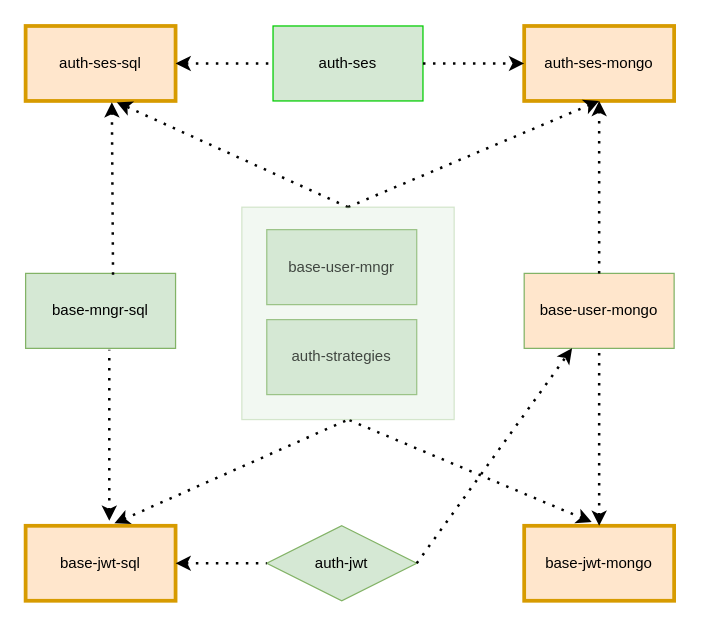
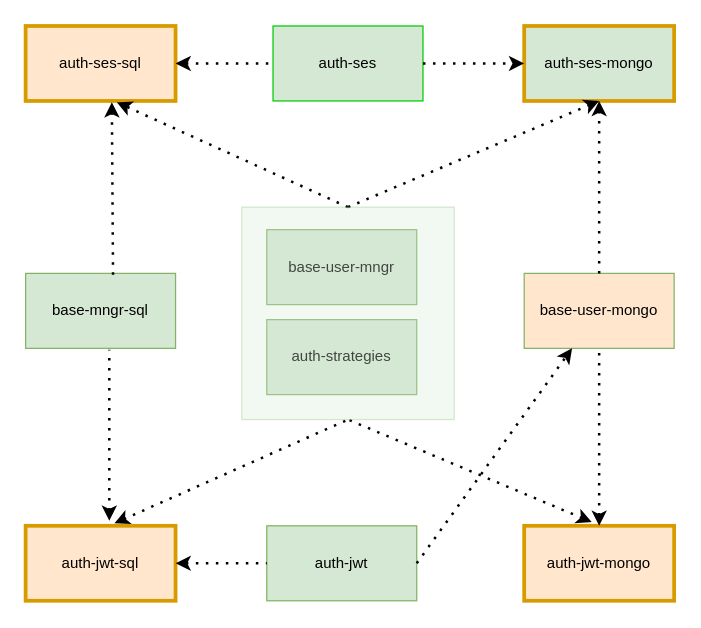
- <mxCell id="3" value="auth-ses-mongo" style="rounded=0;whiteSpace=wrap;html=1;strokeWidth=3;fillColor=#ffe6cc;strokeColor=#d79b00;" vertex="1" parent="1"><mxGeometry x="419" y="20" width="120" height="60" as="geometry" /></mxCell>
+ <mxCell id="3" value="auth-ses-mongo" style="rounded=0;whiteSpace=wrap;html=1;strokeWidth=3;fillColor=#d5e8d4;strokeColor=#d79b00;" vertex="1" parent="1"><mxGeometry x="419" y="20" width="120" height="60" as="geometry" /></mxCell>
- <mxCell id="4" value="base-jwt-sql" style="rounded=0;whiteSpace=wrap;html=1;fillColor=#ffe6cc;strokeColor=#d79b00;strokeWidth=3;" vertex="1" parent="1"><mxGeometry x="20" y="420" width="120" height="60" as="geometry" /></mxCell>
+ <mxCell id="4" value="auth-jwt-sql" style="rounded=0;whiteSpace=wrap;html=1;fillColor=#ffe6cc;strokeColor=#d79b00;strokeWidth=3;" vertex="1" parent="1"><mxGeometry x="20" y="420" width="120" height="60" as="geometry" /></mxCell>
- <mxCell id="10" value="auth-jwt" style="rhombus;whiteSpace=wrap;html=1;fillColor=#d5e8d4;strokeColor=#82b366;" vertex="1" parent="1"><mxGeometry x="213" y="420" width="120" height="60" as="geometry" /></mxCell>
+ <mxCell id="10" value="auth-jwt" style="rounded=0;whiteSpace=wrap;html=1;fillColor=#d5e8d4;strokeColor=#82b366;" vertex="1" parent="1"><mxGeometry x="213" y="420" width="120" height="60" as="geometry" /></mxCell>
- <mxCell id="5" value="base-jwt-mongo" style="rounded=0;whiteSpace=wrap;html=1;strokeWidth=3;fillColor=#ffe6cc;strokeColor=#d79b00;" vertex="1" parent="1"><mxGeometry x="419" y="420" width="120" height="60" as="geometry" /></mxCell>
+ <mxCell id="5" value="auth-jwt-mongo" style="rounded=0;whiteSpace=wrap;html=1;strokeWidth=3;fillColor=#ffe6cc;strokeColor=#d79b00;" vertex="1" parent="1"><mxGeometry x="419" y="420" width="120" height="60" as="geometry" /></mxCell>
